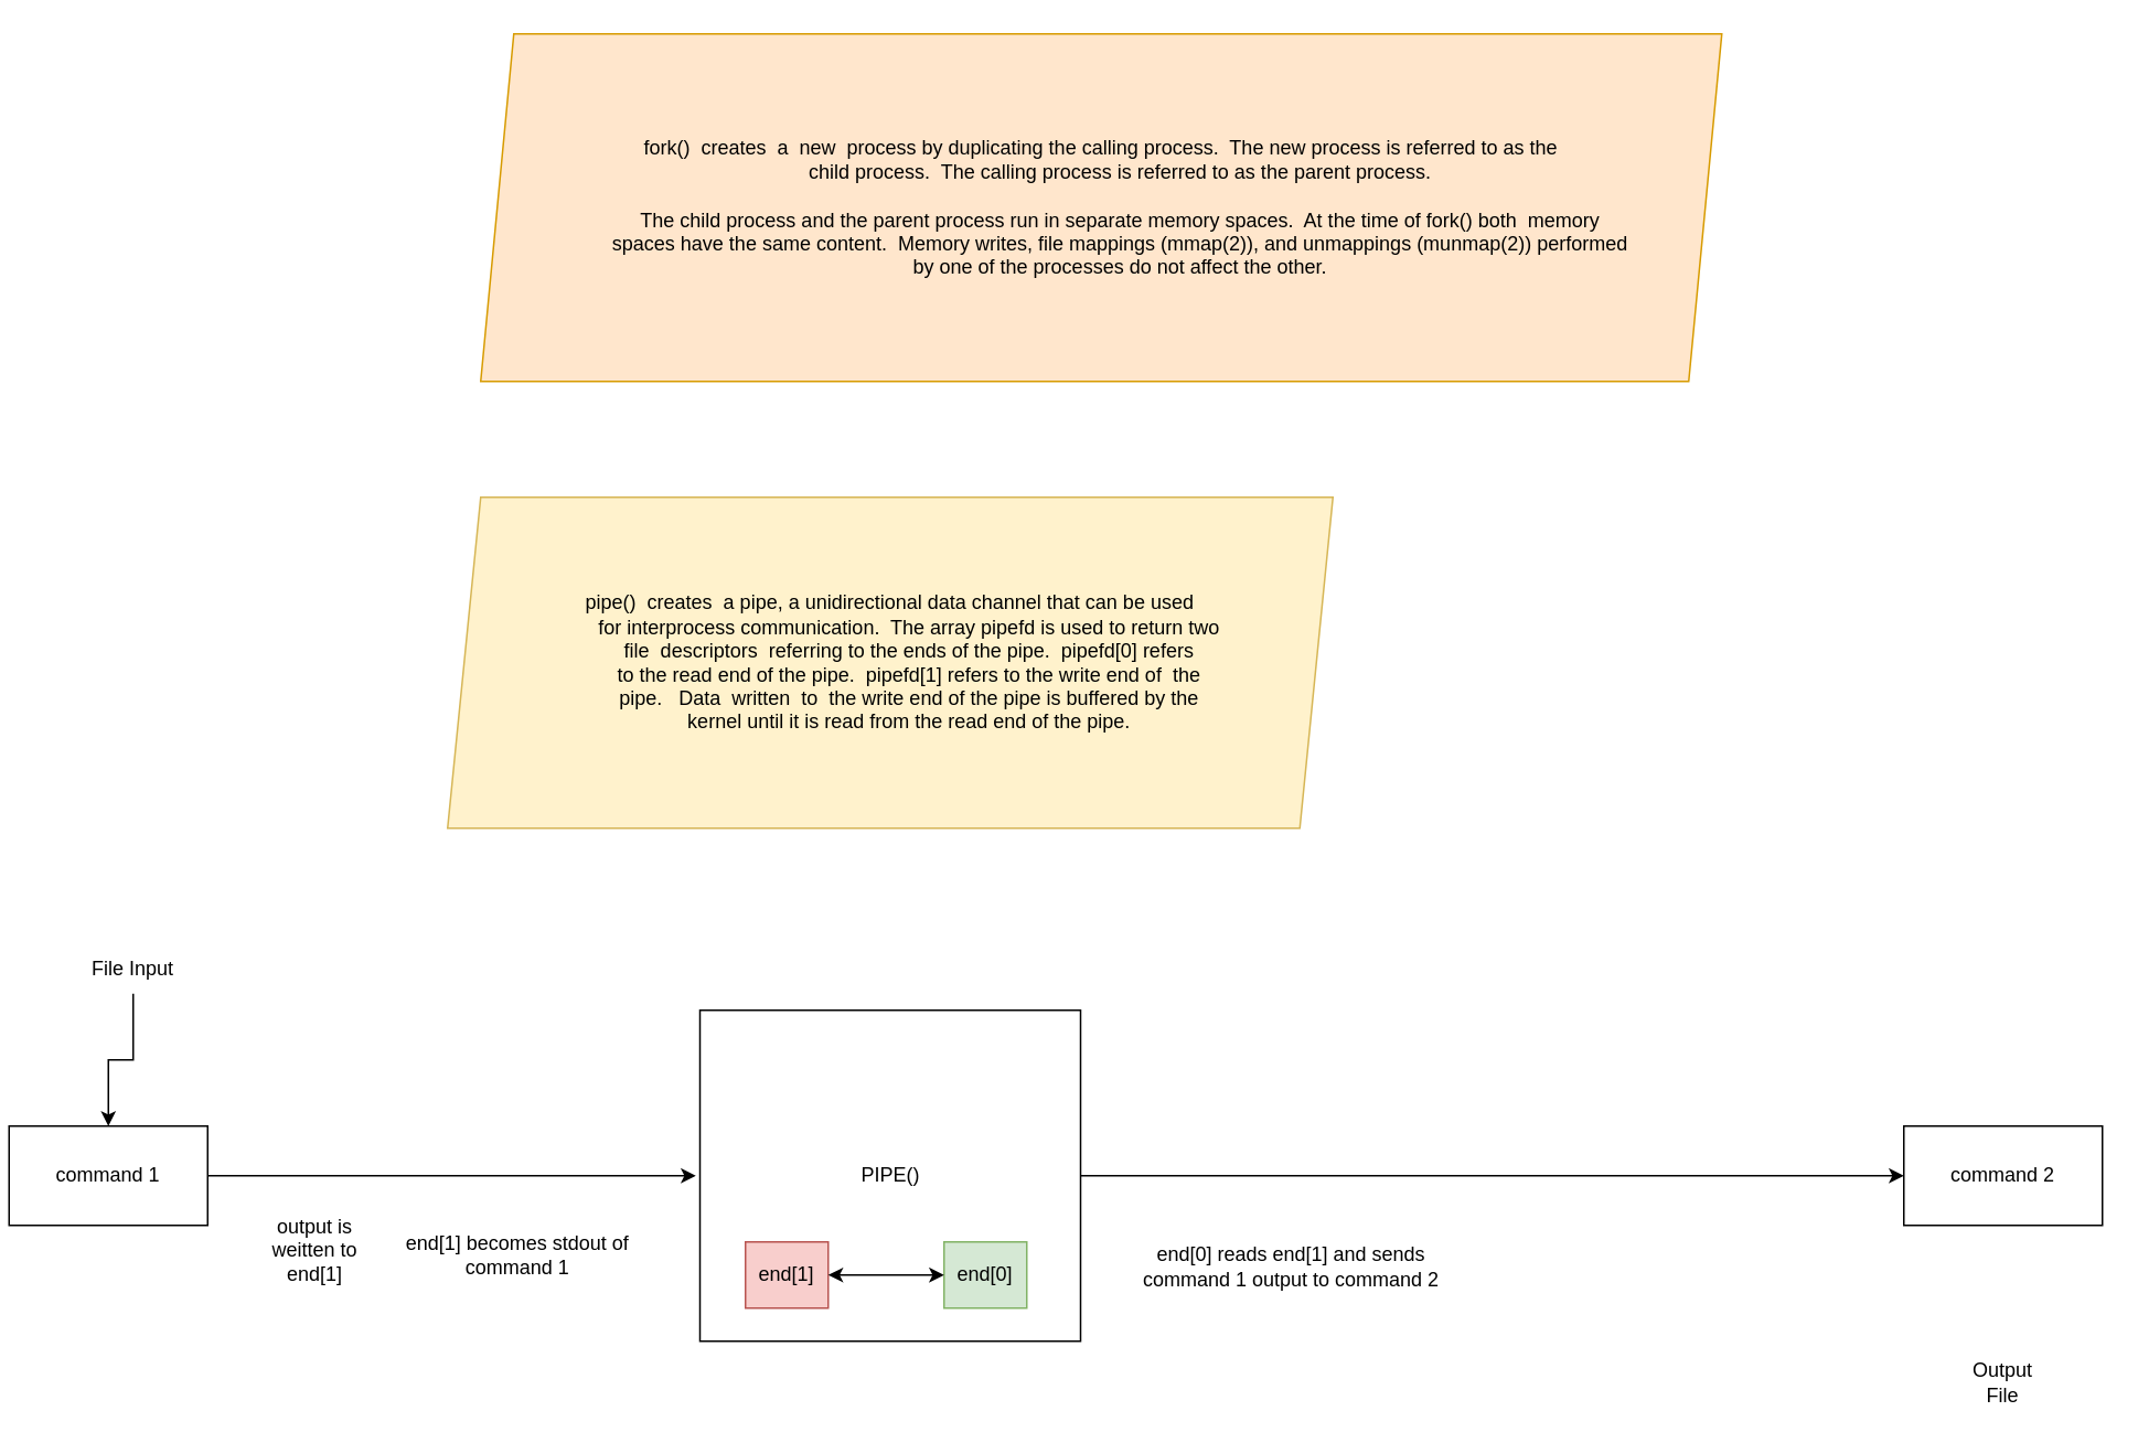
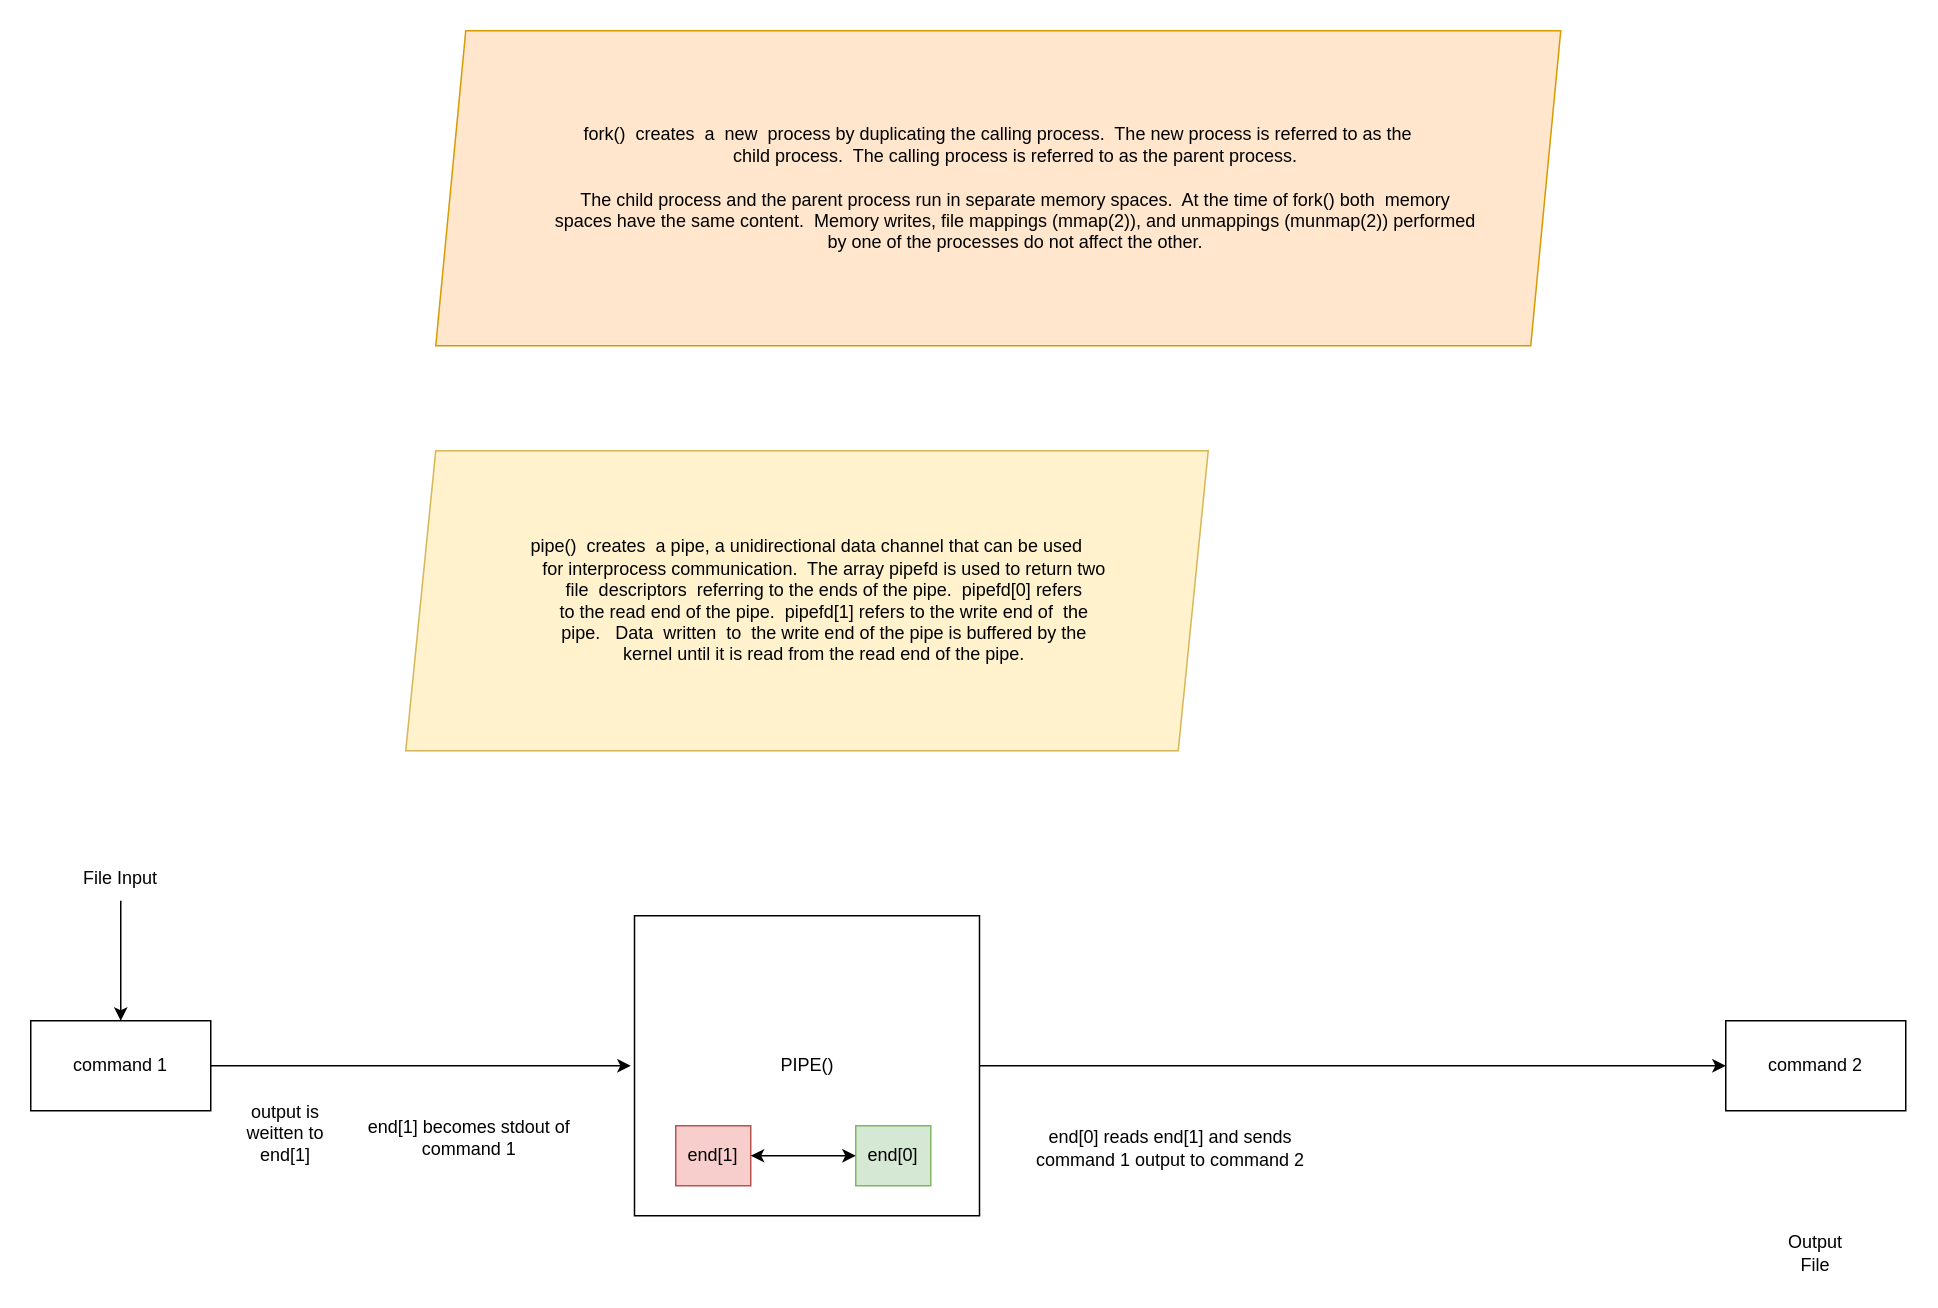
- <mxCell id="3" value="command 1" style="rounded=0;whiteSpace=wrap;html=1;" parent="1" vertex="1"><mxGeometry x="5" y="680" width="120" height="60" as="geometry" /></mxCell>
+ <mxCell id="3" value="command 1" style="rounded=0;whiteSpace=wrap;html=1;" parent="1" vertex="1"><mxGeometry x="20" y="680" width="120" height="60" as="geometry" /></mxCell>
